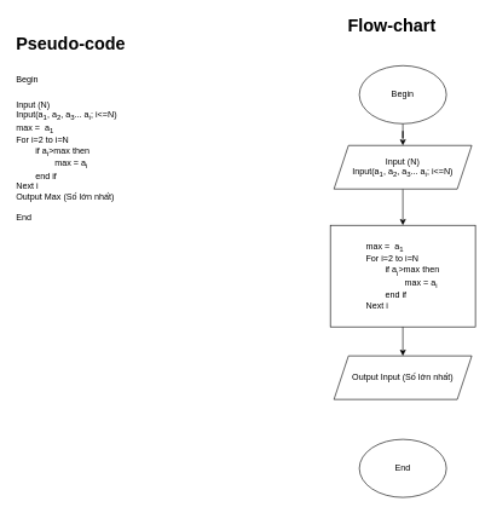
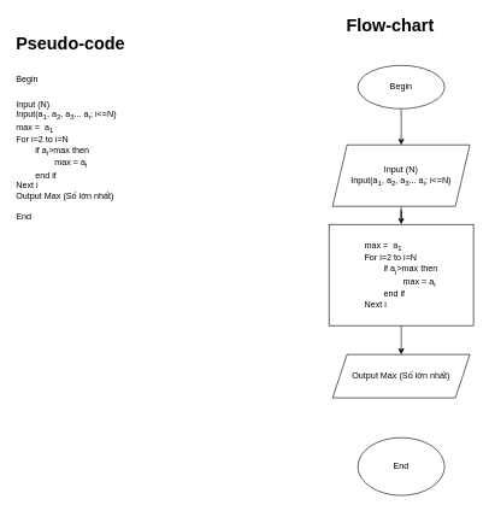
- <mxCell id="5" value="Begin" style="ellipse;whiteSpace=wrap;html=1;" vertex="1" parent="1"><mxGeometry x="495" y="90" width="120" height="80" as="geometry" /></mxCell>
+ <mxCell id="5" value="Begin" style="ellipse;whiteSpace=wrap;html=1;" vertex="1" parent="1"><mxGeometry x="495" y="90" width="120" height="60" as="geometry" /></mxCell>
- <mxCell id="7" value="Input (N)&lt;br&gt;&lt;span style=&quot;text-align: left;&quot;&gt;Input(a&lt;/span&gt;&lt;sub style=&quot;text-align: left;&quot;&gt;1&lt;/sub&gt;&lt;span style=&quot;text-align: left;&quot;&gt;, a&lt;/span&gt;&lt;sub style=&quot;text-align: left;&quot;&gt;2&lt;/sub&gt;&lt;span style=&quot;text-align: left;&quot;&gt;, a&lt;/span&gt;&lt;sub style=&quot;text-align: left;&quot;&gt;3&lt;/sub&gt;&lt;span style=&quot;text-align: left;&quot;&gt;... a&lt;/span&gt;&lt;sub style=&quot;text-align: left;&quot;&gt;i&lt;/sub&gt;&lt;span style=&quot;text-align: left;&quot;&gt;; i&amp;lt;=N)&lt;/span&gt;" style="shape=parallelogram;perimeter=parallelogramPerimeter;whiteSpace=wrap;html=1;fixedSize=1;" vertex="1" parent="1"><mxGeometry x="460" y="200" width="190" height="60" as="geometry" /></mxCell>
+ <mxCell id="7" value="Input (N)&lt;br&gt;&lt;span style=&quot;text-align: left;&quot;&gt;Input(a&lt;/span&gt;&lt;sub style=&quot;text-align: left;&quot;&gt;1&lt;/sub&gt;&lt;span style=&quot;text-align: left;&quot;&gt;, a&lt;/span&gt;&lt;sub style=&quot;text-align: left;&quot;&gt;2&lt;/sub&gt;&lt;span style=&quot;text-align: left;&quot;&gt;, a&lt;/span&gt;&lt;sub style=&quot;text-align: left;&quot;&gt;3&lt;/sub&gt;&lt;span style=&quot;text-align: left;&quot;&gt;... a&lt;/span&gt;&lt;sub style=&quot;text-align: left;&quot;&gt;i&lt;/sub&gt;&lt;span style=&quot;text-align: left;&quot;&gt;; i&amp;lt;=N)&lt;/span&gt;" style="shape=parallelogram;perimeter=parallelogramPerimeter;whiteSpace=wrap;html=1;fixedSize=1;" vertex="1" parent="1"><mxGeometry x="460" y="200" width="190" height="85" as="geometry" /></mxCell>
- <mxCell id="10" value="&lt;span style=&quot;text-align: left;&quot;&gt;Output Input (Số lớn nhất)&lt;/span&gt;" style="shape=parallelogram;perimeter=parallelogramPerimeter;whiteSpace=wrap;html=1;fixedSize=1;" vertex="1" parent="1"><mxGeometry x="460" y="490" width="190" height="60" as="geometry" /></mxCell>
+ <mxCell id="10" value="&lt;span style=&quot;text-align: left;&quot;&gt;Output Max (Số lớn nhất)&lt;/span&gt;" style="shape=parallelogram;perimeter=parallelogramPerimeter;whiteSpace=wrap;html=1;fixedSize=1;" vertex="1" parent="1"><mxGeometry x="460" y="490" width="190" height="60" as="geometry" /></mxCell>
